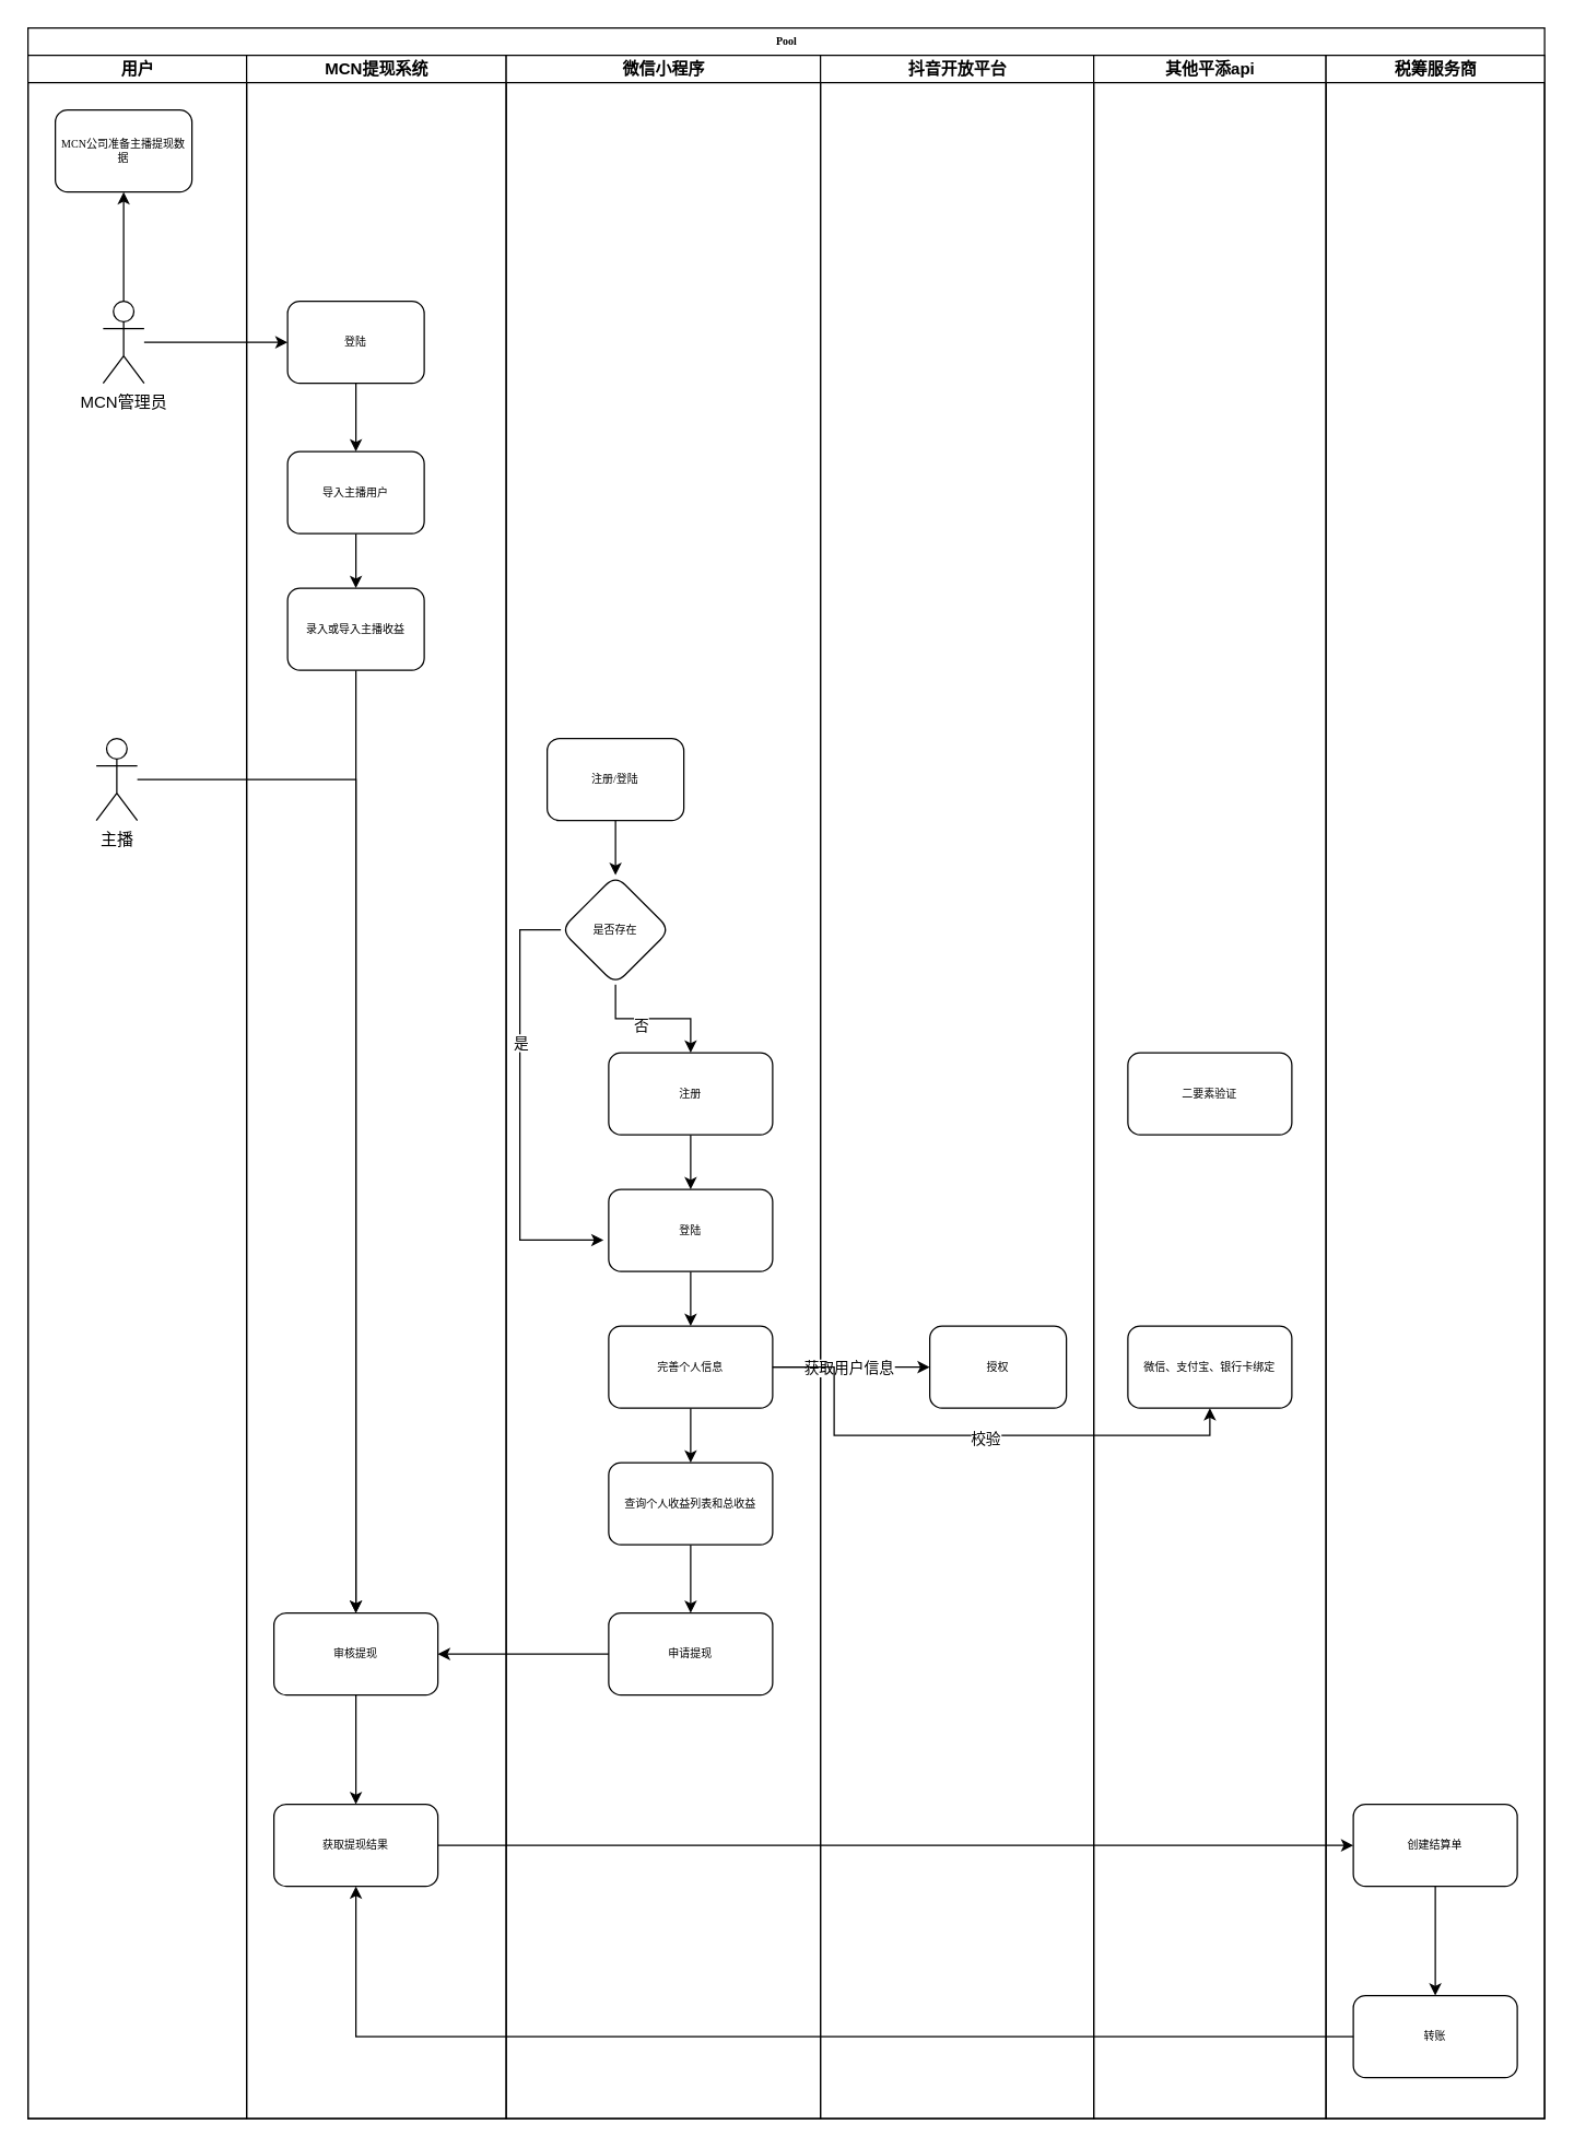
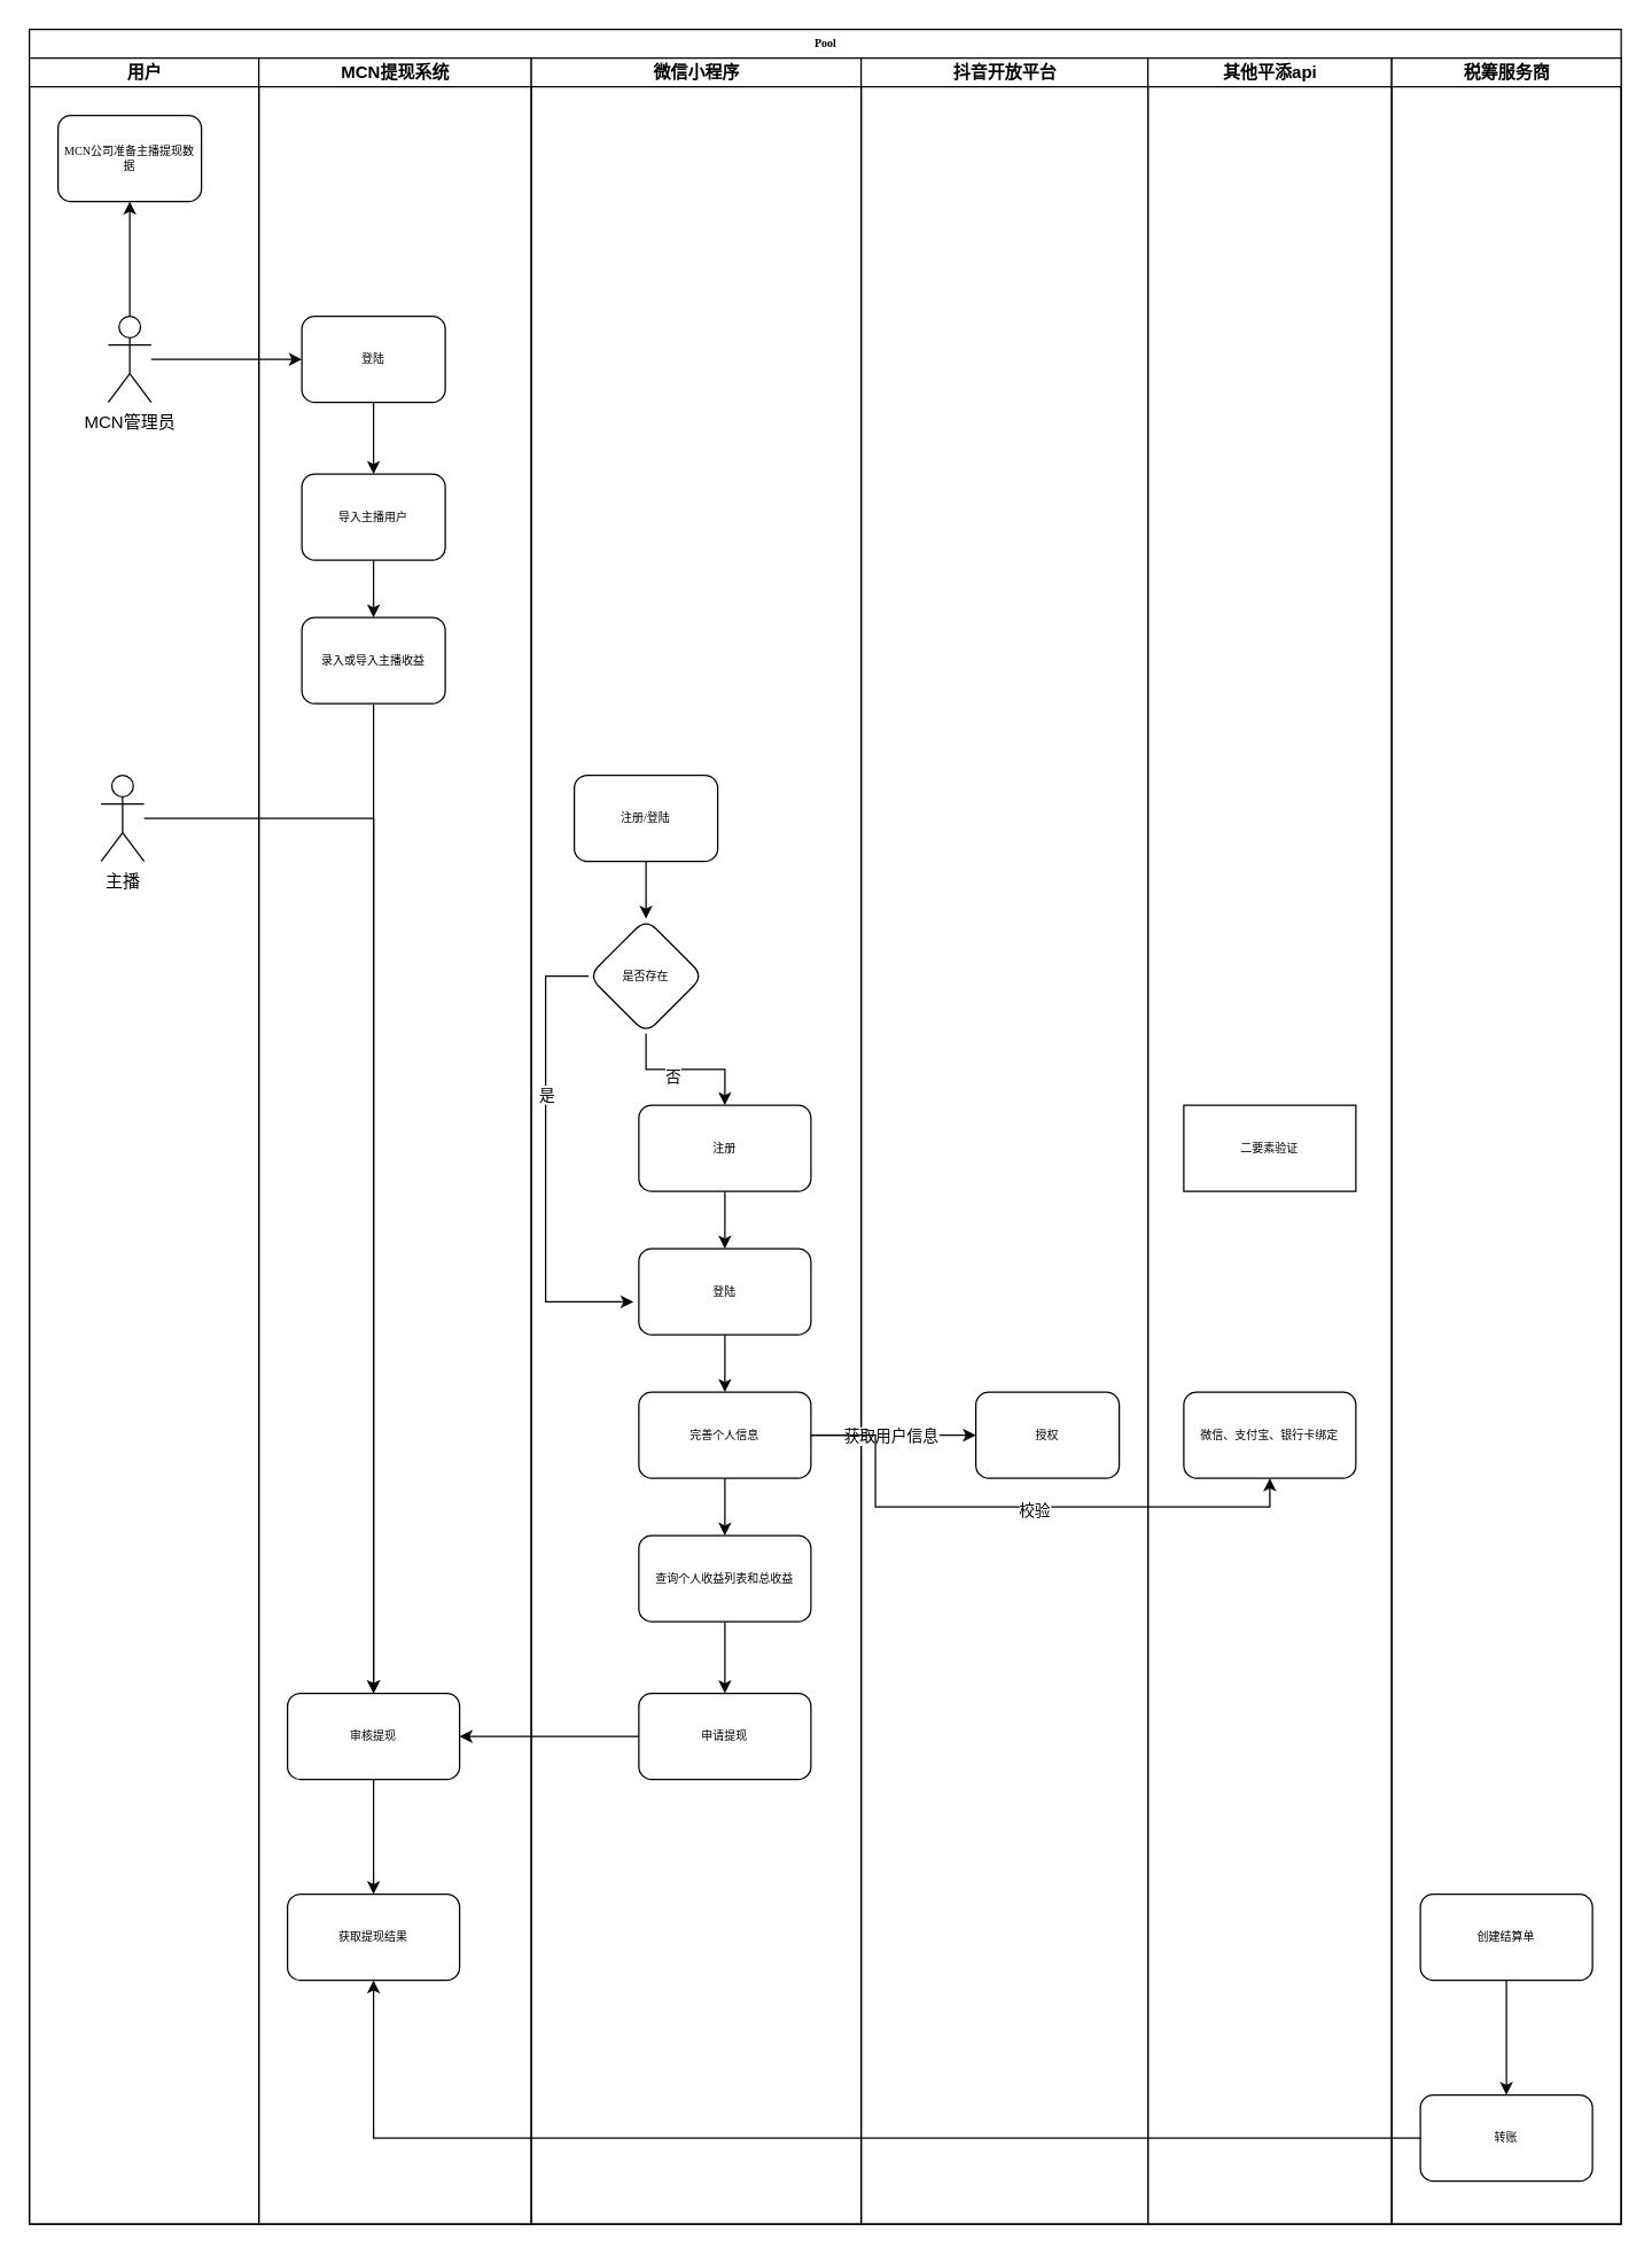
- <mxCell id="38" value="二要素验证" style="whiteSpace=wrap;html=1;fontSize=8;fontFamily=Verdana;rounded=1;shadow=0;labelBackgroundColor=none;strokeWidth=1;" vertex="1" parent="37"><mxGeometry x="25" y="730" width="120" height="60" as="geometry" /></mxCell>
+ <mxCell id="38" value="二要素验证" style="whiteSpace=wrap;html=1;fontSize=8;fontFamily=Verdana;shadow=0;labelBackgroundColor=none;strokeWidth=1;rounded=0;" vertex="1" parent="37"><mxGeometry x="25" y="730" width="120" height="60" as="geometry" /></mxCell>
- <mxCell id="42" value="" style="edgeStyle=orthogonalEdgeStyle;rounded=0;orthogonalLoop=1;jettySize=auto;html=1;entryX=0;entryY=0.5;entryDx=0;entryDy=0;" edge="1" parent="2" source="17" target="45"><mxGeometry relative="1" as="geometry"><mxPoint x="770" y="1330" as="targetPoint" /></mxGeometry></mxCell>
